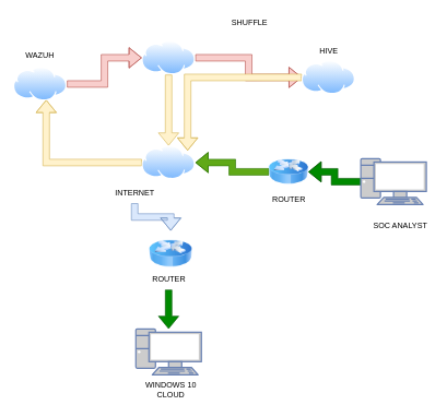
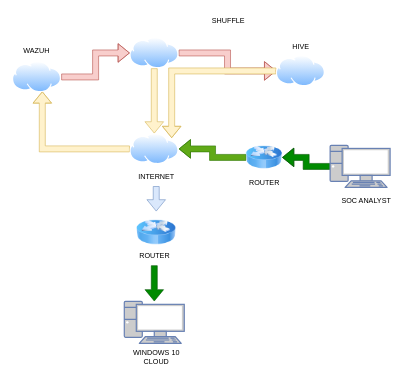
- <mxCell id="24" value="INTERNET" style="text;html=1;align=center;verticalAlign=middle;resizable=0;points=[];autosize=1;strokeColor=none;fillColor=none;" vertex="1" parent="1"><mxGeometry x="165" y="280" width="80" height="30" as="geometry" /></mxCell>
+ <mxCell id="24" value="INTERNET" style="text;html=1;align=center;verticalAlign=middle;resizable=0;points=[];autosize=1;strokeColor=none;fillColor=none;" vertex="1" parent="1"><mxGeometry x="220" y="280" width="80" height="30" as="geometry" /></mxCell>
- <mxCell id="20" value="SOC ANALYST" style="text;html=1;align=center;verticalAlign=middle;resizable=0;points=[];autosize=1;strokeColor=none;fillColor=none;" vertex="1" parent="1"><mxGeometry x="560" y="330" width="100" height="30" as="geometry" /></mxCell>
+ <mxCell id="20" value="SOC ANALYST" style="text;html=1;align=center;verticalAlign=middle;resizable=0;points=[];autosize=1;strokeColor=none;fillColor=none;" vertex="1" parent="1"><mxGeometry x="560" y="320" width="100" height="30" as="geometry" /></mxCell>
